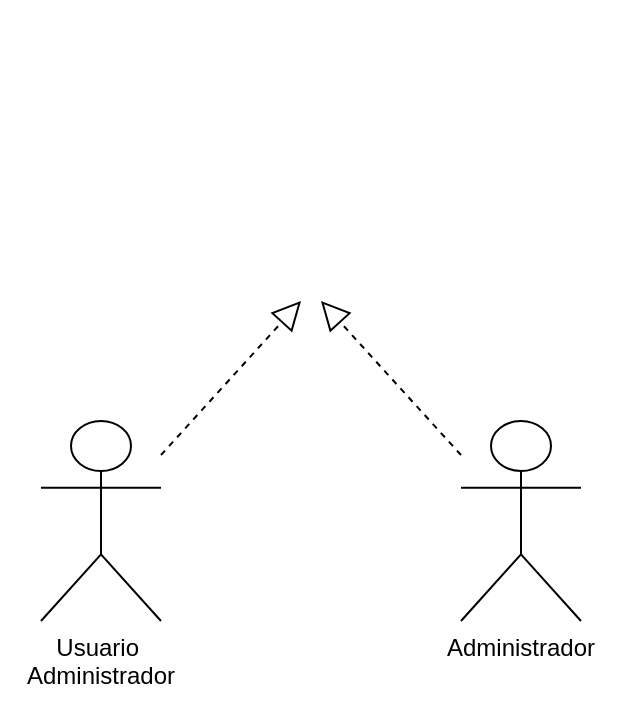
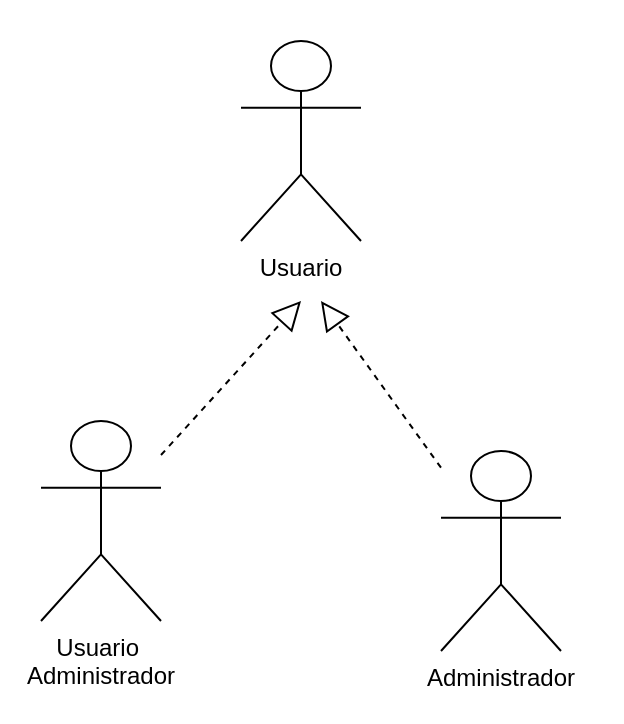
+ <mxCell id="2" value="Usuario" style="shape=umlActor;verticalLabelPosition=bottom;verticalAlign=top;html=1;outlineConnect=0;rounded=1;" parent="1" vertex="1"><mxGeometry x="120" y="20" width="60" height="100" as="geometry" /></mxCell>
- <mxCell id="4" value="&lt;div&gt;&lt;div&gt;Administrador&lt;/div&gt;&lt;/div&gt;" style="shape=umlActor;verticalLabelPosition=bottom;verticalAlign=top;html=1;outlineConnect=0;rounded=1;" parent="1" vertex="1"><mxGeometry x="230" y="210" width="60" height="100" as="geometry" /></mxCell>
+ <mxCell id="4" value="&lt;div&gt;&lt;div&gt;Administrador&lt;/div&gt;&lt;/div&gt;" style="shape=umlActor;verticalLabelPosition=bottom;verticalAlign=top;html=1;outlineConnect=0;rounded=1;" parent="1" vertex="1"><mxGeometry x="220" y="225" width="60" height="100" as="geometry" /></mxCell>
